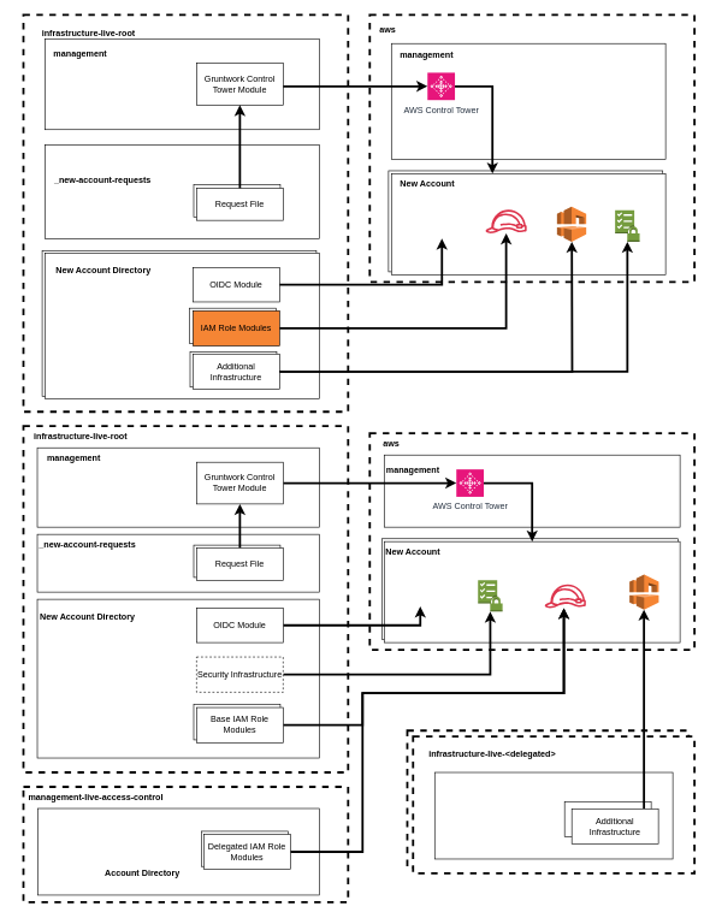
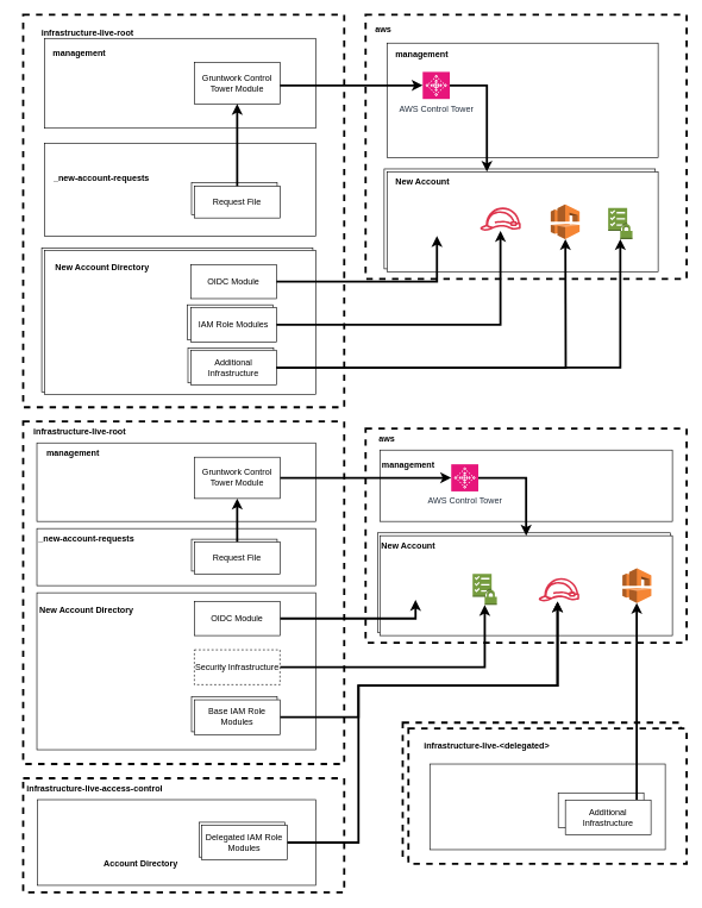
- <mxCell id="35" value="IAM Role Modules" style="rounded=0;whiteSpace=wrap;html=1;fillColor=#f58534;" vertex="1" parent="18"><mxGeometry x="235" y="410" width="120" height="48.82" as="geometry" /></mxCell>
+ <mxCell id="35" value="IAM Role Modules" style="rounded=0;whiteSpace=wrap;html=1;" vertex="1" parent="18"><mxGeometry x="235" y="410" width="120" height="48.82" as="geometry" /></mxCell>
- <mxCell id="94" value="management-live-access-control" style="text;html=1;align=center;verticalAlign=middle;whiteSpace=wrap;rounded=0;fontStyle=1" vertex="1" parent="1"><mxGeometry x="32" y="1080" width="201.22" height="49.28" as="geometry" /></mxCell>
+ <mxCell id="94" value="infrastructure-live-access-control" style="text;html=1;align=center;verticalAlign=middle;whiteSpace=wrap;rounded=0;fontStyle=1" vertex="1" parent="1"><mxGeometry x="32" y="1080" width="201.22" height="49.28" as="geometry" /></mxCell>
